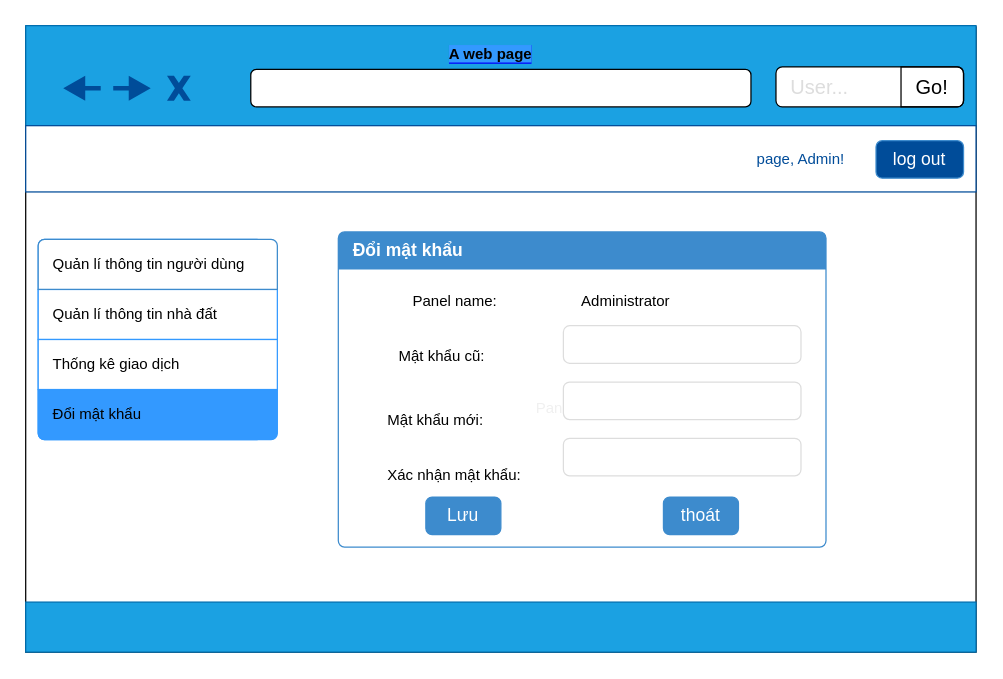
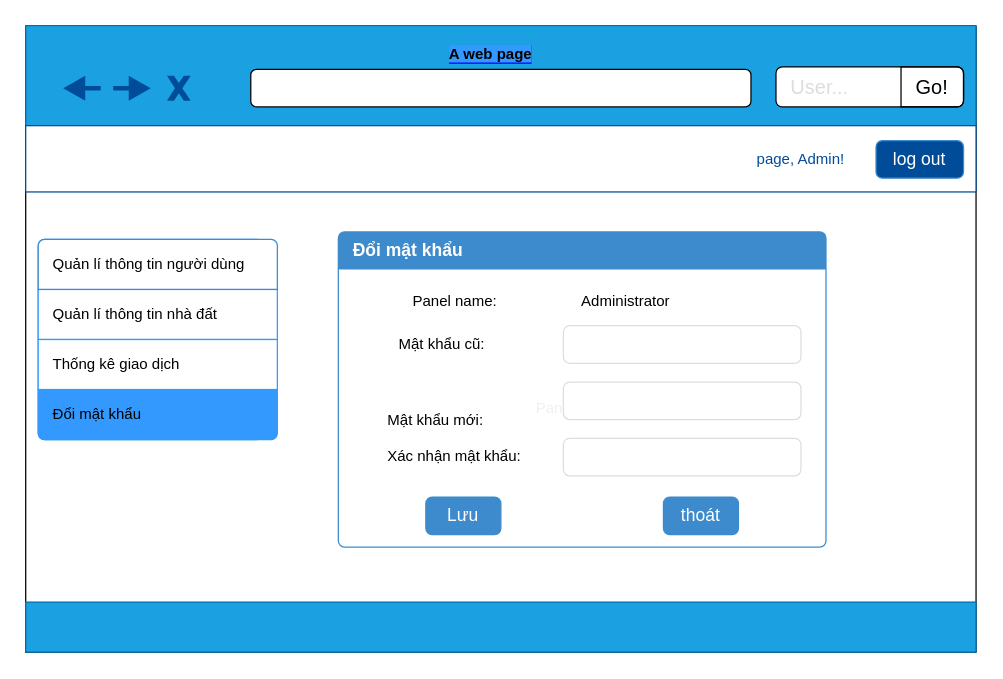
- <mxCell id="25" value="Mật khẩu cũ:" style="text;html=1;strokeColor=none;fillColor=none;align=center;verticalAlign=middle;whiteSpace=wrap;rounded=0;" vertex="1" parent="21"><mxGeometry x="40" y="90" width="86" height="20" as="geometry" /></mxCell>
+ <mxCell id="25" value="Mật khẩu cũ:" style="text;html=1;strokeColor=none;fillColor=none;align=center;verticalAlign=middle;whiteSpace=wrap;rounded=0;" vertex="1" parent="21"><mxGeometry x="40" y="80" width="86" height="20" as="geometry" /></mxCell>
- <mxCell id="27" value="Xác nhận mật khẩu:" style="text;html=1;strokeColor=none;fillColor=none;align=center;verticalAlign=middle;whiteSpace=wrap;rounded=0;" vertex="1" parent="21"><mxGeometry x="30" y="185" width="126" height="20" as="geometry" /></mxCell>
+ <mxCell id="27" value="Xác nhận mật khẩu:" style="text;html=1;strokeColor=none;fillColor=none;align=center;verticalAlign=middle;whiteSpace=wrap;rounded=0;" vertex="1" parent="21"><mxGeometry x="30" y="170" width="126" height="20" as="geometry" /></mxCell>
